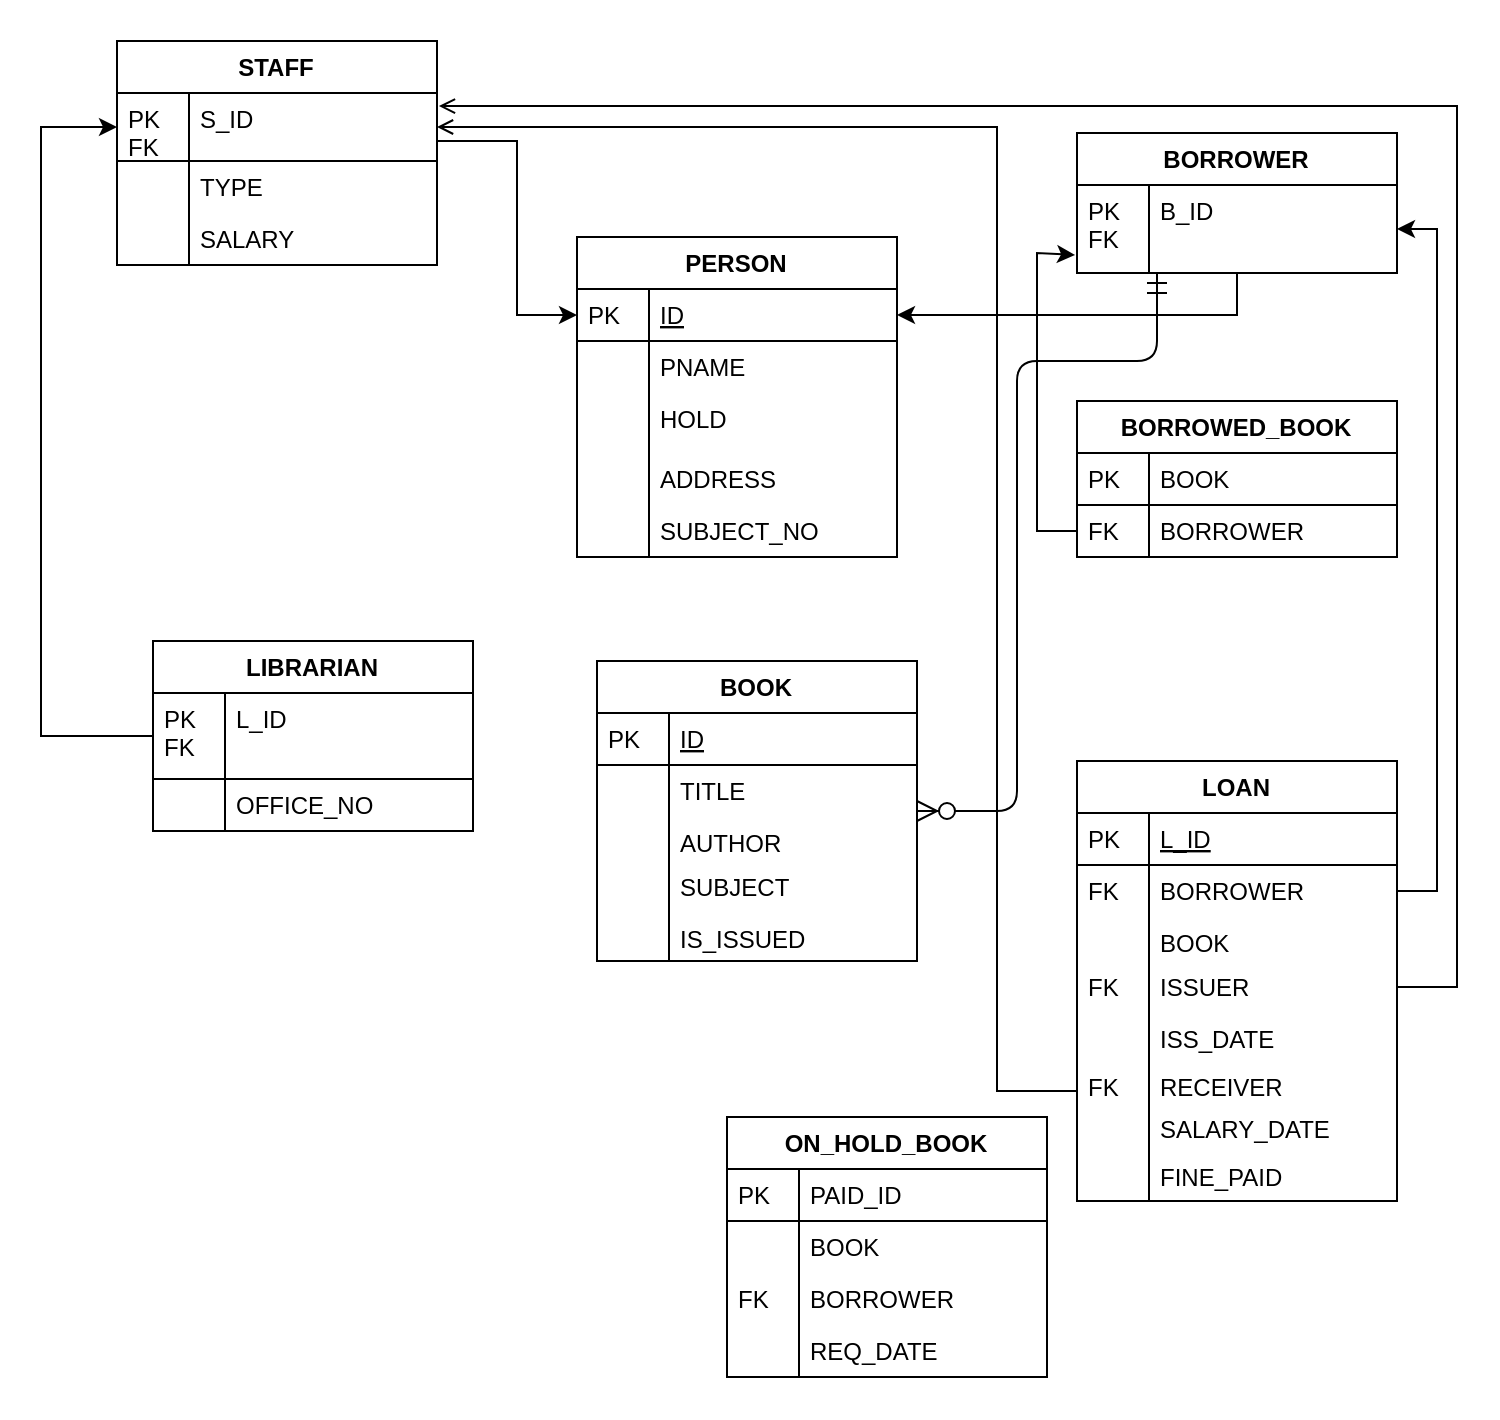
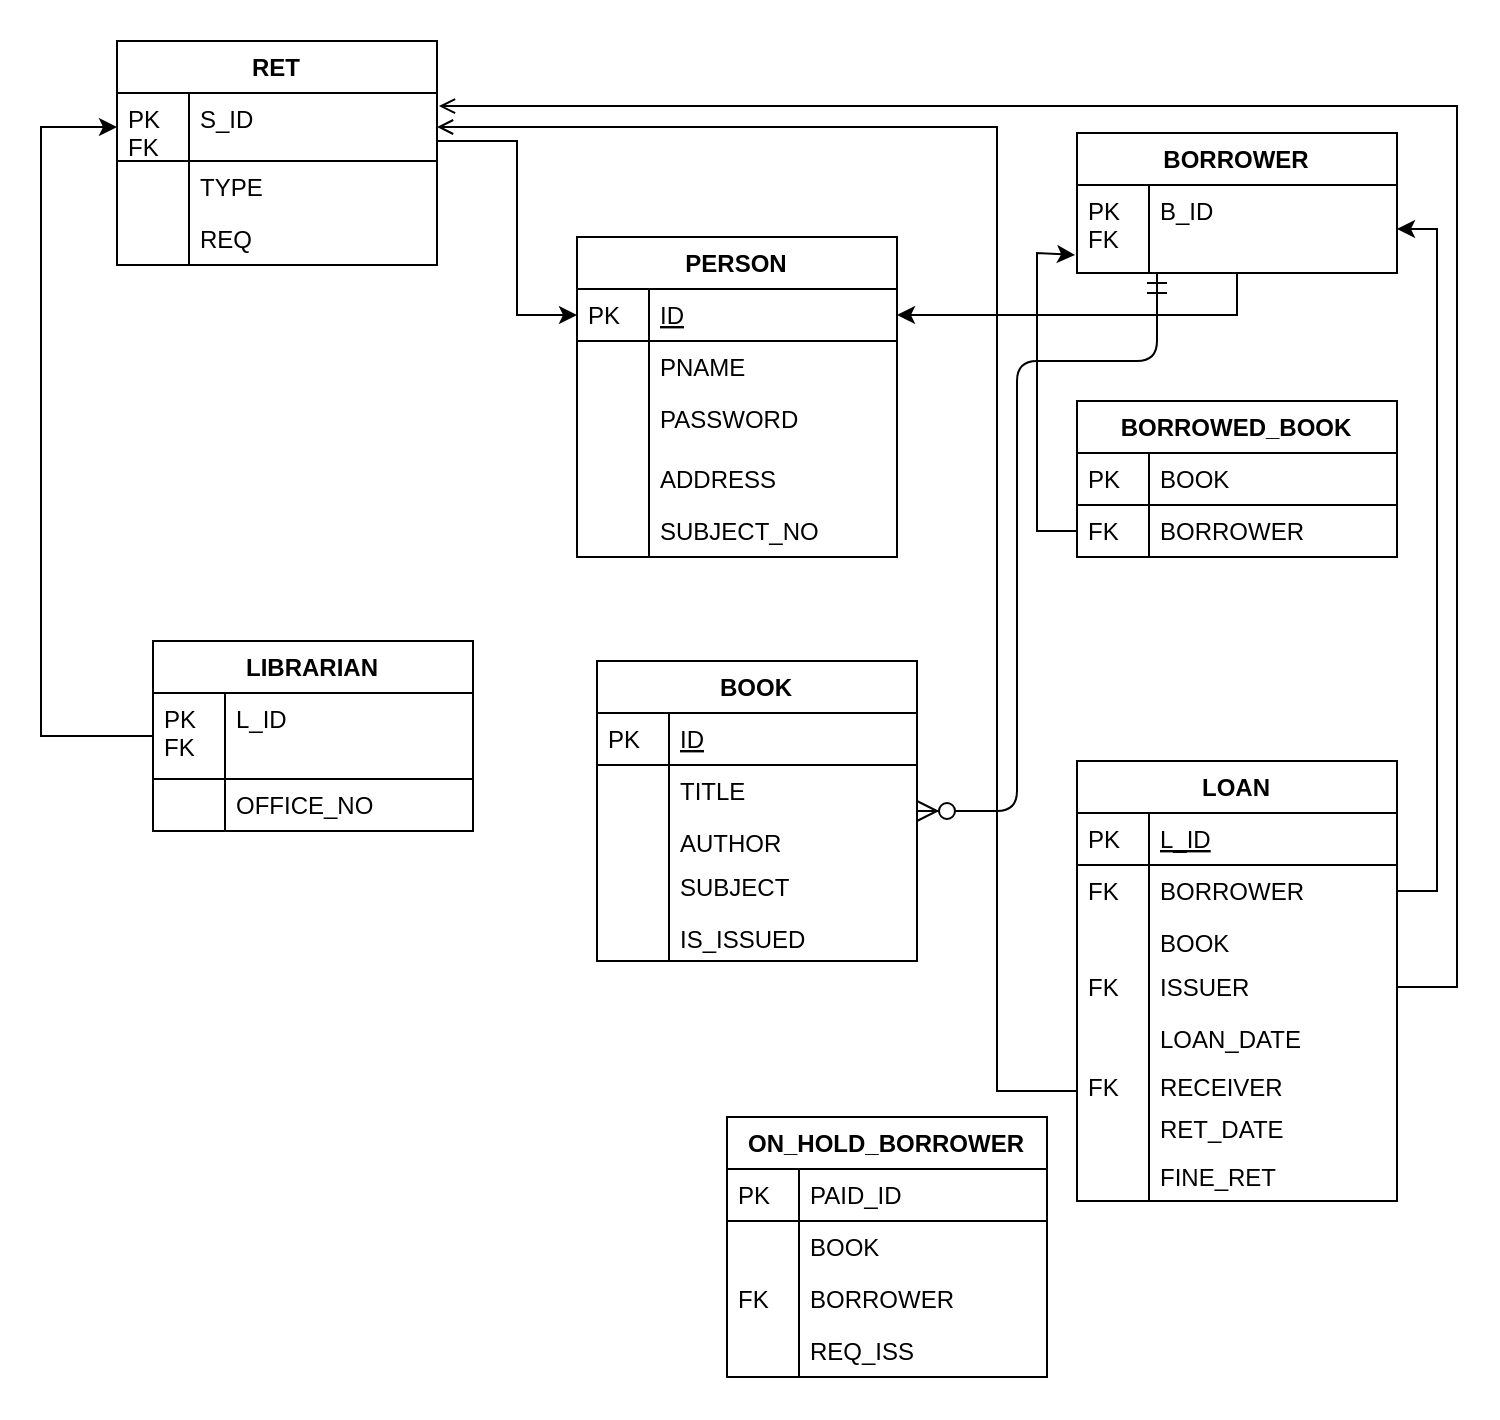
- <mxCell id="24" value="STAFF" style="swimlane;fontStyle=1;childLayout=stackLayout;horizontal=1;startSize=26;horizontalStack=0;resizeParent=1;resizeLast=0;collapsible=1;marginBottom=0;rounded=0;shadow=0;strokeWidth=1;" parent="1" vertex="1"><mxGeometry x="58" y="20" width="160" height="112" as="geometry"><mxRectangle x="20" y="80" width="160" height="26" as="alternateBounds" /></mxGeometry></mxCell>
+ <mxCell id="24" value="RET" style="swimlane;fontStyle=1;childLayout=stackLayout;horizontal=1;startSize=26;horizontalStack=0;resizeParent=1;resizeLast=0;collapsible=1;marginBottom=0;rounded=0;shadow=0;strokeWidth=1;" parent="1" vertex="1"><mxGeometry x="58" y="20" width="160" height="112" as="geometry"><mxRectangle x="20" y="80" width="160" height="26" as="alternateBounds" /></mxGeometry></mxCell>
- <mxCell id="29" value="SALARY" style="shape=partialRectangle;top=0;left=0;right=0;bottom=0;align=left;verticalAlign=top;fillColor=none;spacingLeft=40;spacingRight=4;overflow=hidden;rotatable=0;points=[[0,0.5],[1,0.5]];portConstraint=eastwest;dropTarget=0;rounded=0;shadow=0;strokeWidth=1;" parent="24" vertex="1"><mxGeometry y="86" width="160" height="26" as="geometry" /></mxCell>
+ <mxCell id="29" value="REQ" style="shape=partialRectangle;top=0;left=0;right=0;bottom=0;align=left;verticalAlign=top;fillColor=none;spacingLeft=40;spacingRight=4;overflow=hidden;rotatable=0;points=[[0,0.5],[1,0.5]];portConstraint=eastwest;dropTarget=0;rounded=0;shadow=0;strokeWidth=1;" parent="24" vertex="1"><mxGeometry y="86" width="160" height="26" as="geometry" /></mxCell>
- <mxCell id="64" value="HOLD" style="shape=partialRectangle;top=0;left=0;right=0;bottom=0;align=left;verticalAlign=top;fillColor=none;spacingLeft=40;spacingRight=4;overflow=hidden;rotatable=0;points=[[0,0.5],[1,0.5]];portConstraint=eastwest;dropTarget=0;rounded=0;shadow=0;strokeWidth=1;" parent="59" vertex="1"><mxGeometry y="78" width="160" height="32" as="geometry" /></mxCell>
+ <mxCell id="64" value="PASSWORD" style="shape=partialRectangle;top=0;left=0;right=0;bottom=0;align=left;verticalAlign=top;fillColor=none;spacingLeft=40;spacingRight=4;overflow=hidden;rotatable=0;points=[[0,0.5],[1,0.5]];portConstraint=eastwest;dropTarget=0;rounded=0;shadow=0;strokeWidth=1;" parent="59" vertex="1"><mxGeometry y="78" width="160" height="32" as="geometry" /></mxCell>
- <mxCell id="18" value="ISS_DATE" style="shape=partialRectangle;top=0;left=0;right=0;bottom=0;align=left;verticalAlign=top;fillColor=none;spacingLeft=40;spacingRight=4;overflow=hidden;rotatable=0;points=[[0,0.5],[1,0.5]];portConstraint=eastwest;dropTarget=0;rounded=0;shadow=0;strokeWidth=1;" parent="1" vertex="1"><mxGeometry x="538" y="506" width="160" height="24" as="geometry" /></mxCell>
+ <mxCell id="18" value="LOAN_DATE" style="shape=partialRectangle;top=0;left=0;right=0;bottom=0;align=left;verticalAlign=top;fillColor=none;spacingLeft=40;spacingRight=4;overflow=hidden;rotatable=0;points=[[0,0.5],[1,0.5]];portConstraint=eastwest;dropTarget=0;rounded=0;shadow=0;strokeWidth=1;" parent="1" vertex="1"><mxGeometry x="538" y="506" width="160" height="24" as="geometry" /></mxCell>
- <mxCell id="22" value="SALARY_DATE" style="shape=partialRectangle;top=0;left=0;right=0;bottom=0;align=left;verticalAlign=top;fillColor=none;spacingLeft=40;spacingRight=4;overflow=hidden;rotatable=0;points=[[0,0.5],[1,0.5]];portConstraint=eastwest;dropTarget=0;rounded=0;shadow=0;strokeWidth=1;" parent="1" vertex="1"><mxGeometry x="538" y="551" width="160" height="24" as="geometry" /></mxCell>
+ <mxCell id="22" value="RET_DATE" style="shape=partialRectangle;top=0;left=0;right=0;bottom=0;align=left;verticalAlign=top;fillColor=none;spacingLeft=40;spacingRight=4;overflow=hidden;rotatable=0;points=[[0,0.5],[1,0.5]];portConstraint=eastwest;dropTarget=0;rounded=0;shadow=0;strokeWidth=1;" parent="1" vertex="1"><mxGeometry x="538" y="551" width="160" height="24" as="geometry" /></mxCell>
- <mxCell id="66" value="ON_HOLD_BOOK" style="swimlane;fontStyle=1;childLayout=stackLayout;horizontal=1;startSize=26;horizontalStack=0;resizeParent=1;resizeLast=0;collapsible=1;marginBottom=0;rounded=0;shadow=0;strokeWidth=1;" parent="1" vertex="1"><mxGeometry x="363" y="558" width="160" height="130" as="geometry"><mxRectangle x="260" y="270" width="160" height="26" as="alternateBounds" /></mxGeometry></mxCell>
+ <mxCell id="66" value="ON_HOLD_BORROWER" style="swimlane;fontStyle=1;childLayout=stackLayout;horizontal=1;startSize=26;horizontalStack=0;resizeParent=1;resizeLast=0;collapsible=1;marginBottom=0;rounded=0;shadow=0;strokeWidth=1;" parent="1" vertex="1"><mxGeometry x="363" y="558" width="160" height="130" as="geometry"><mxRectangle x="260" y="270" width="160" height="26" as="alternateBounds" /></mxGeometry></mxCell>
- <mxCell id="31" value="FINE_PAID" style="shape=partialRectangle;top=0;left=0;right=0;bottom=0;align=left;verticalAlign=top;fillColor=none;spacingLeft=40;spacingRight=4;overflow=hidden;rotatable=0;points=[[0,0.5],[1,0.5]];portConstraint=eastwest;dropTarget=0;rounded=0;shadow=0;strokeWidth=1;" parent="1" vertex="1"><mxGeometry x="538" y="575" width="160" height="24" as="geometry" /></mxCell>
+ <mxCell id="31" value="FINE_RET" style="shape=partialRectangle;top=0;left=0;right=0;bottom=0;align=left;verticalAlign=top;fillColor=none;spacingLeft=40;spacingRight=4;overflow=hidden;rotatable=0;points=[[0,0.5],[1,0.5]];portConstraint=eastwest;dropTarget=0;rounded=0;shadow=0;strokeWidth=1;" parent="1" vertex="1"><mxGeometry x="538" y="575" width="160" height="24" as="geometry" /></mxCell>
- <mxCell id="33" value="REQ_DATE" style="shape=partialRectangle;top=0;left=0;right=0;bottom=0;align=left;verticalAlign=top;fillColor=none;spacingLeft=40;spacingRight=4;overflow=hidden;rotatable=0;points=[[0,0.5],[1,0.5]];portConstraint=eastwest;dropTarget=0;rounded=0;shadow=0;strokeWidth=1;" parent="1" vertex="1"><mxGeometry x="363" y="662" width="160" height="26" as="geometry" /></mxCell>
+ <mxCell id="33" value="REQ_ISS" style="shape=partialRectangle;top=0;left=0;right=0;bottom=0;align=left;verticalAlign=top;fillColor=none;spacingLeft=40;spacingRight=4;overflow=hidden;rotatable=0;points=[[0,0.5],[1,0.5]];portConstraint=eastwest;dropTarget=0;rounded=0;shadow=0;strokeWidth=1;" parent="1" vertex="1"><mxGeometry x="363" y="662" width="160" height="26" as="geometry" /></mxCell>
